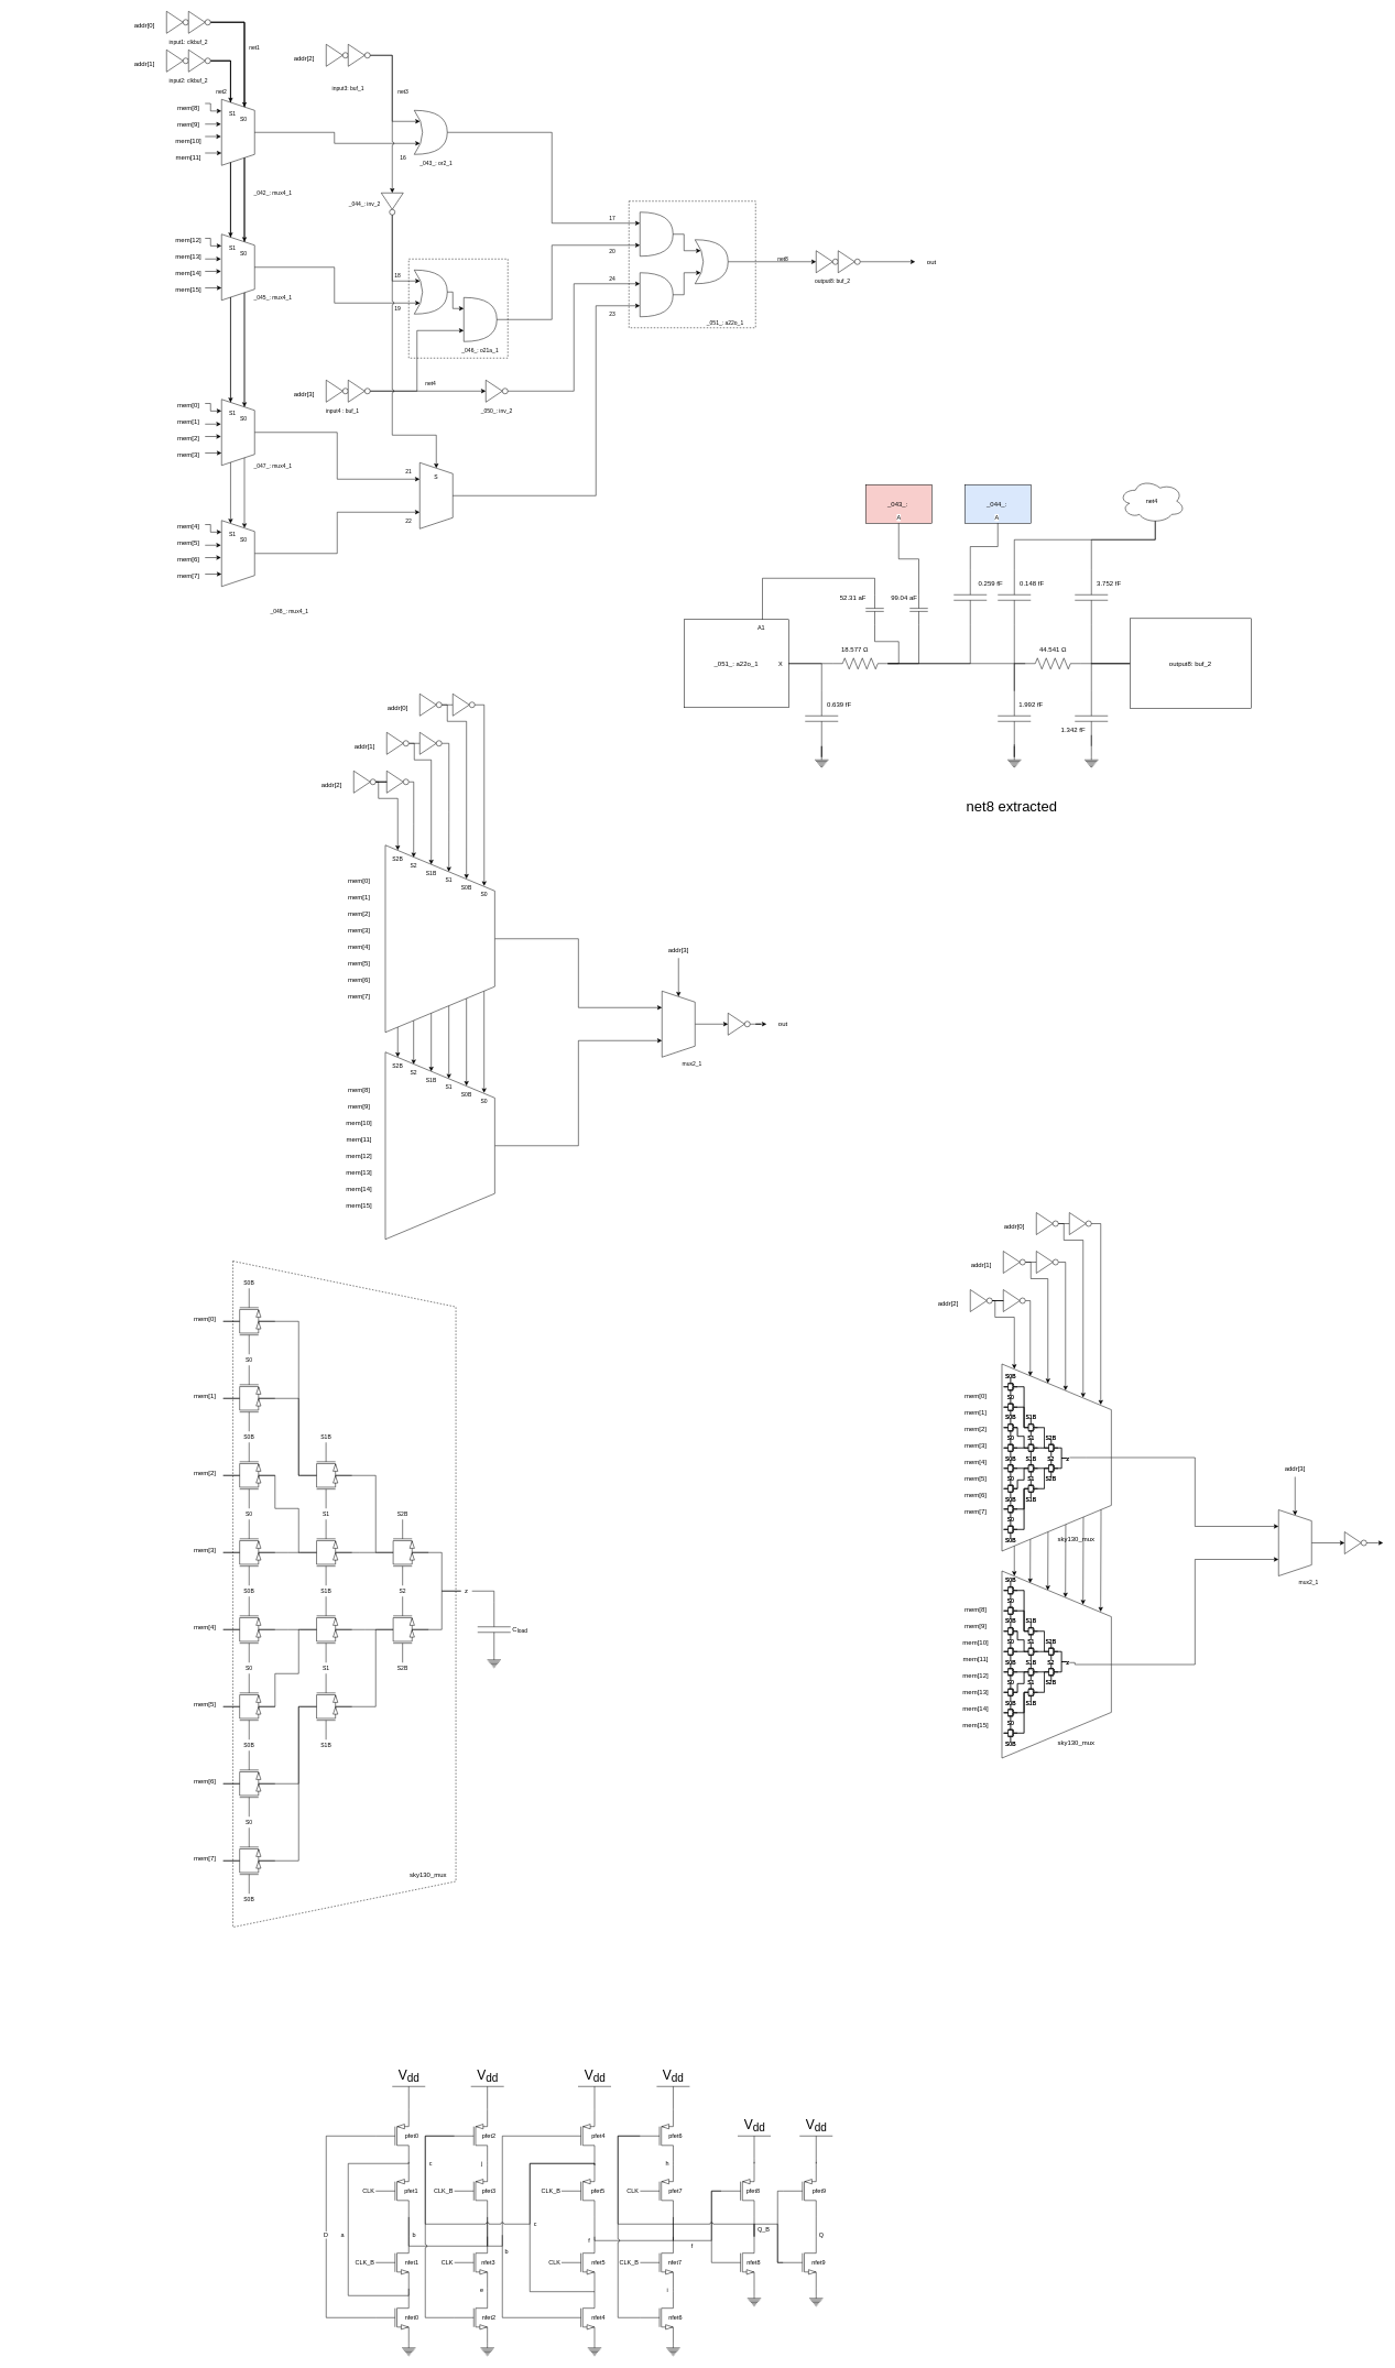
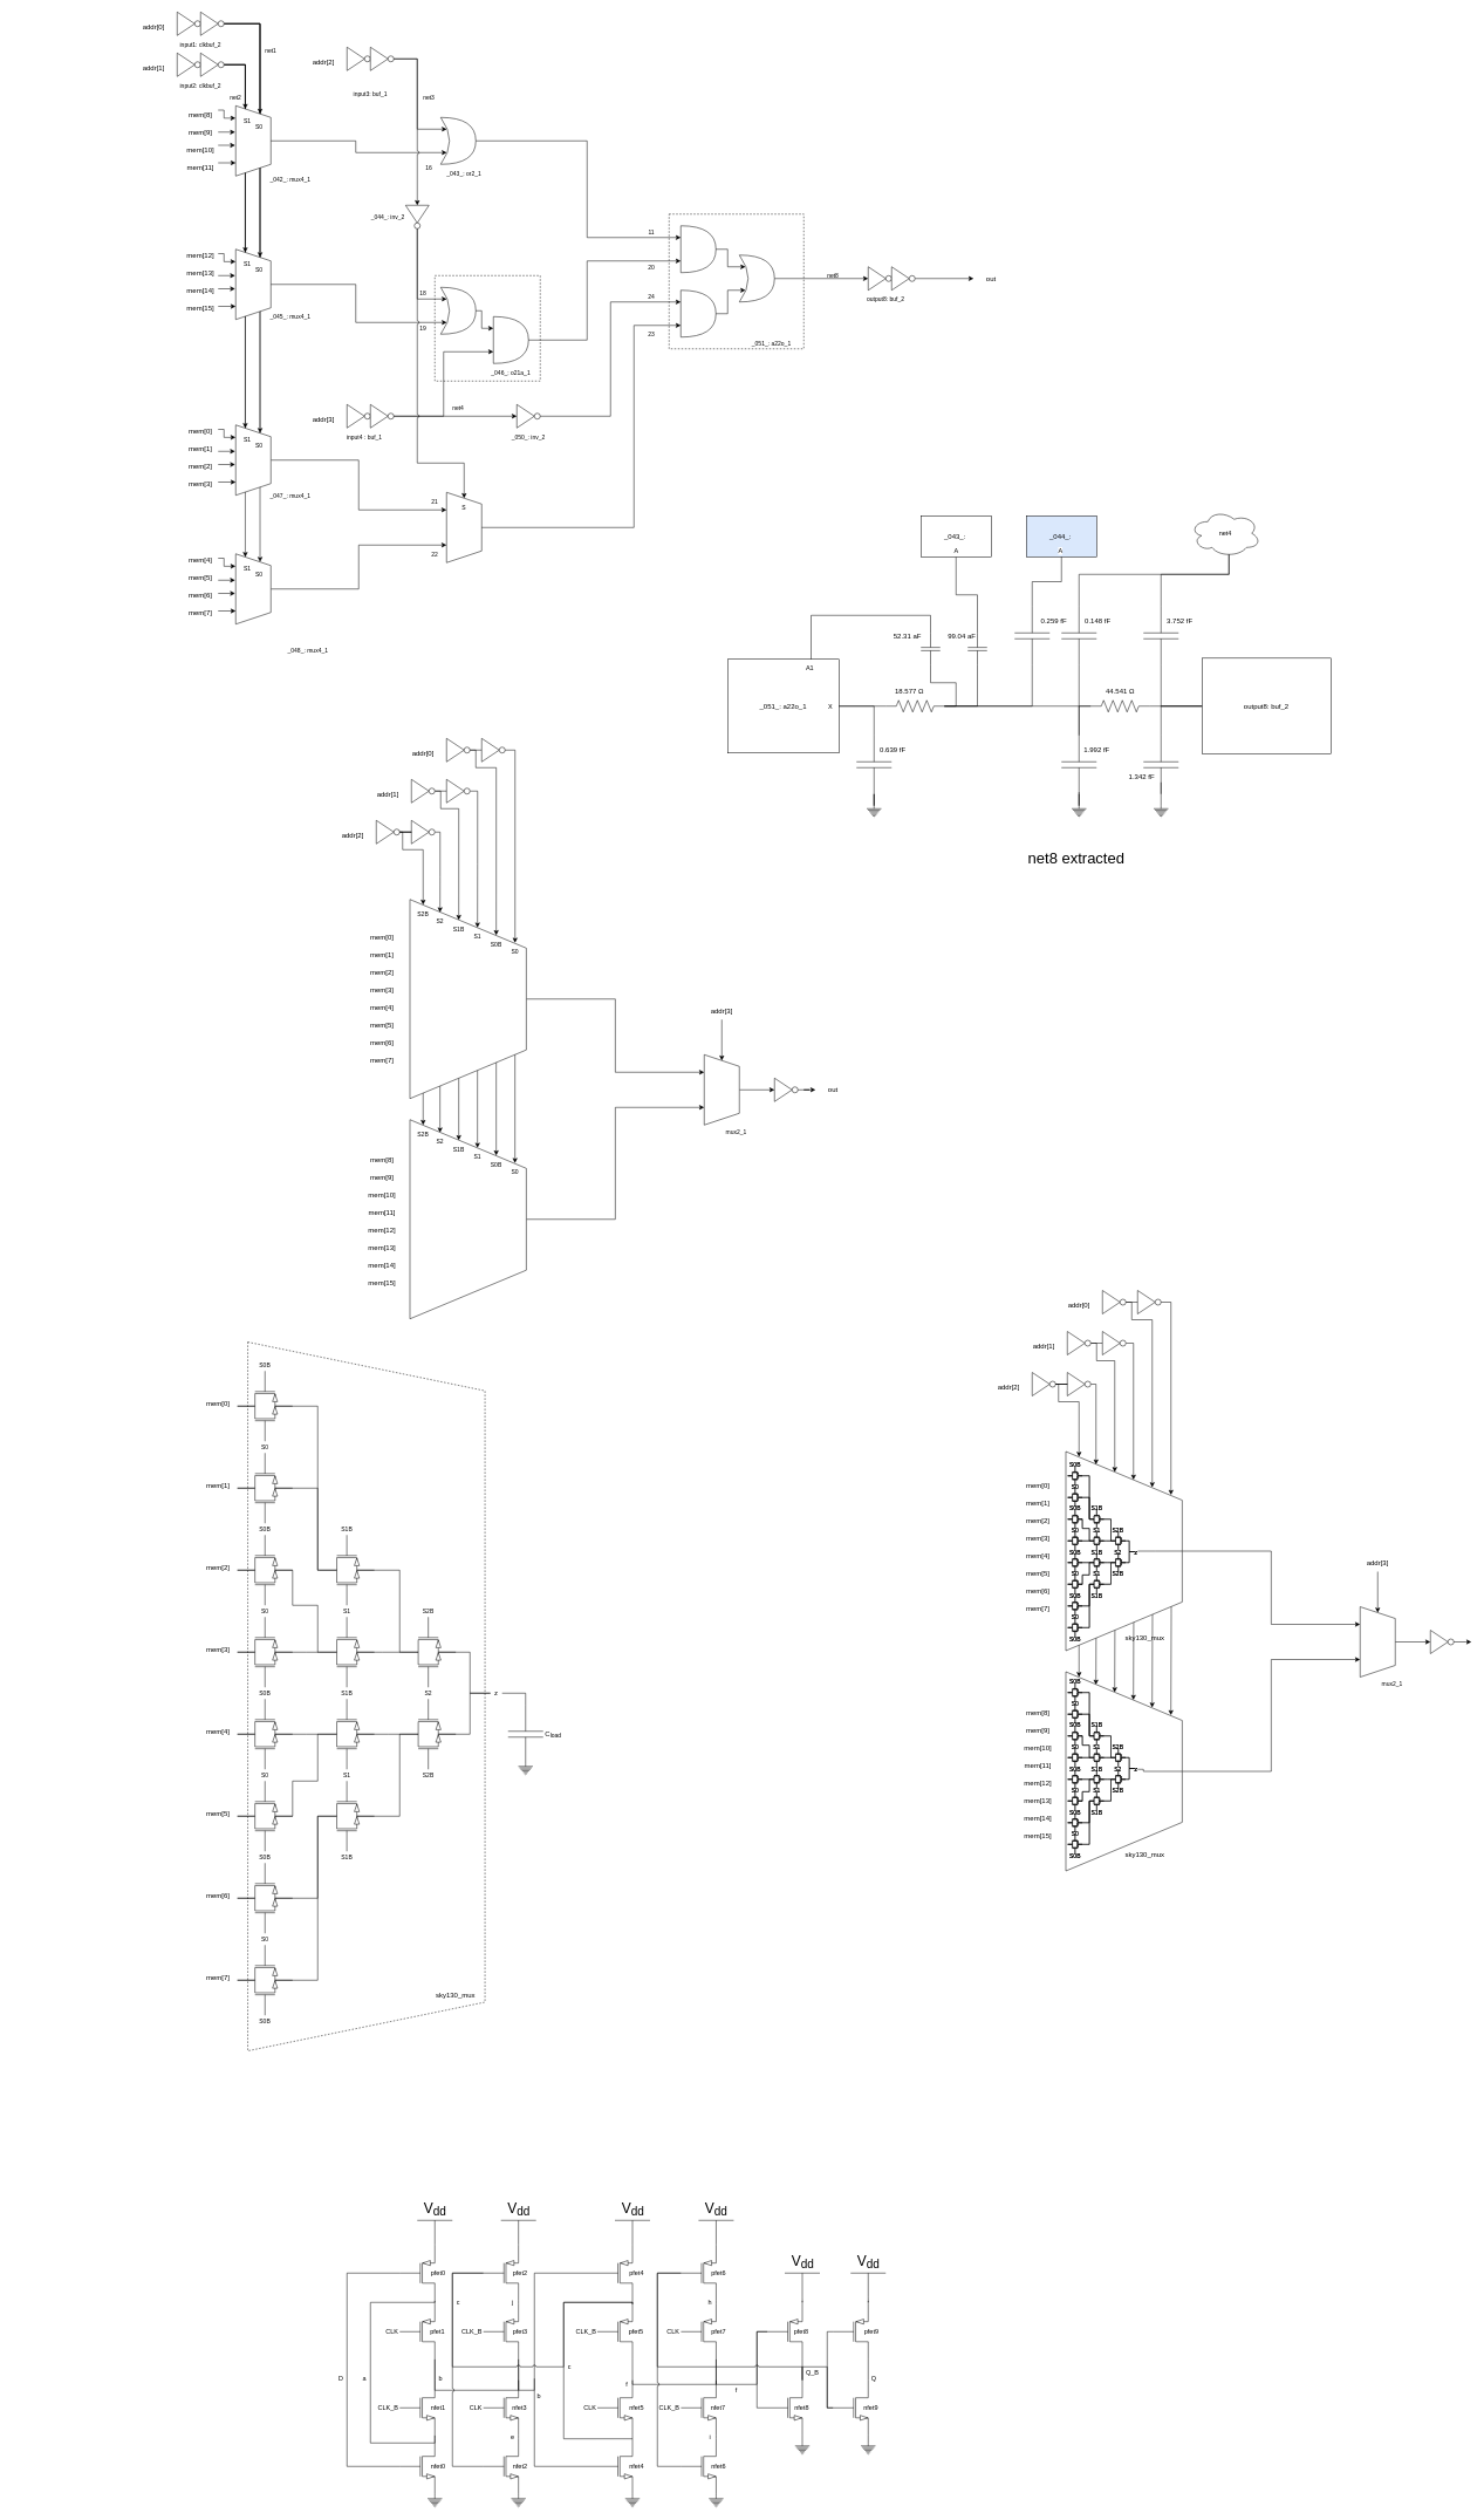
- <mxCell id="216" value="_042_: mux4_1" style="text;html=1;align=right;verticalAlign=middle;whiteSpace=wrap;rounded=0;fontSize=10;" parent="1" vertex="1"><mxGeometry x="422" y="335" width="110" height="30" as="geometry" /></mxCell>
+ <mxCell id="216" value="_042_: mux4_1" style="text;html=1;align=right;verticalAlign=middle;whiteSpace=wrap;rounded=0;fontSize=10;" parent="1" vertex="1"><mxGeometry x="422" y="290" width="110" height="30" as="geometry" /></mxCell>
- <mxCell id="38" value="17" style="text;html=1;align=center;verticalAlign=middle;whiteSpace=wrap;rounded=0;fontSize=10;" parent="1" vertex="1"><mxGeometry x="1082" y="380" width="60" height="30" as="geometry" /></mxCell>
+ <mxCell id="38" value="11" style="text;html=1;align=center;verticalAlign=middle;whiteSpace=wrap;rounded=0;fontSize=10;" parent="1" vertex="1"><mxGeometry x="1082" y="380" width="60" height="30" as="geometry" /></mxCell>
- <mxCell id="360" value="_043_:&amp;nbsp;" style="rounded=0;whiteSpace=wrap;html=1;fillColor=#f8cecc;" parent="1" vertex="1"><mxGeometry x="1572" y="880" width="120" height="70" as="geometry" /></mxCell>
+ <mxCell id="360" value="_043_:&amp;nbsp;" style="rounded=0;whiteSpace=wrap;html=1;" parent="1" vertex="1"><mxGeometry x="1572" y="880" width="120" height="70" as="geometry" /></mxCell>
- <mxCell id="726" value="D" style="text;html=1;align=center;verticalAlign=middle;whiteSpace=wrap;rounded=0;fontFamily=Helvetica;fontSize=11;fontColor=default;labelBackgroundColor=default;" parent="1" vertex="1"><mxGeometry x="582" y="4050" width="20" height="20" as="geometry" /></mxCell>
+ <mxCell id="726" value="D" style="text;html=1;align=center;verticalAlign=middle;whiteSpace=wrap;rounded=0;fontFamily=Helvetica;fontSize=11;fontColor=default;labelBackgroundColor=default;" parent="1" vertex="1"><mxGeometry x="572" y="4050" width="20" height="20" as="geometry" /></mxCell>
